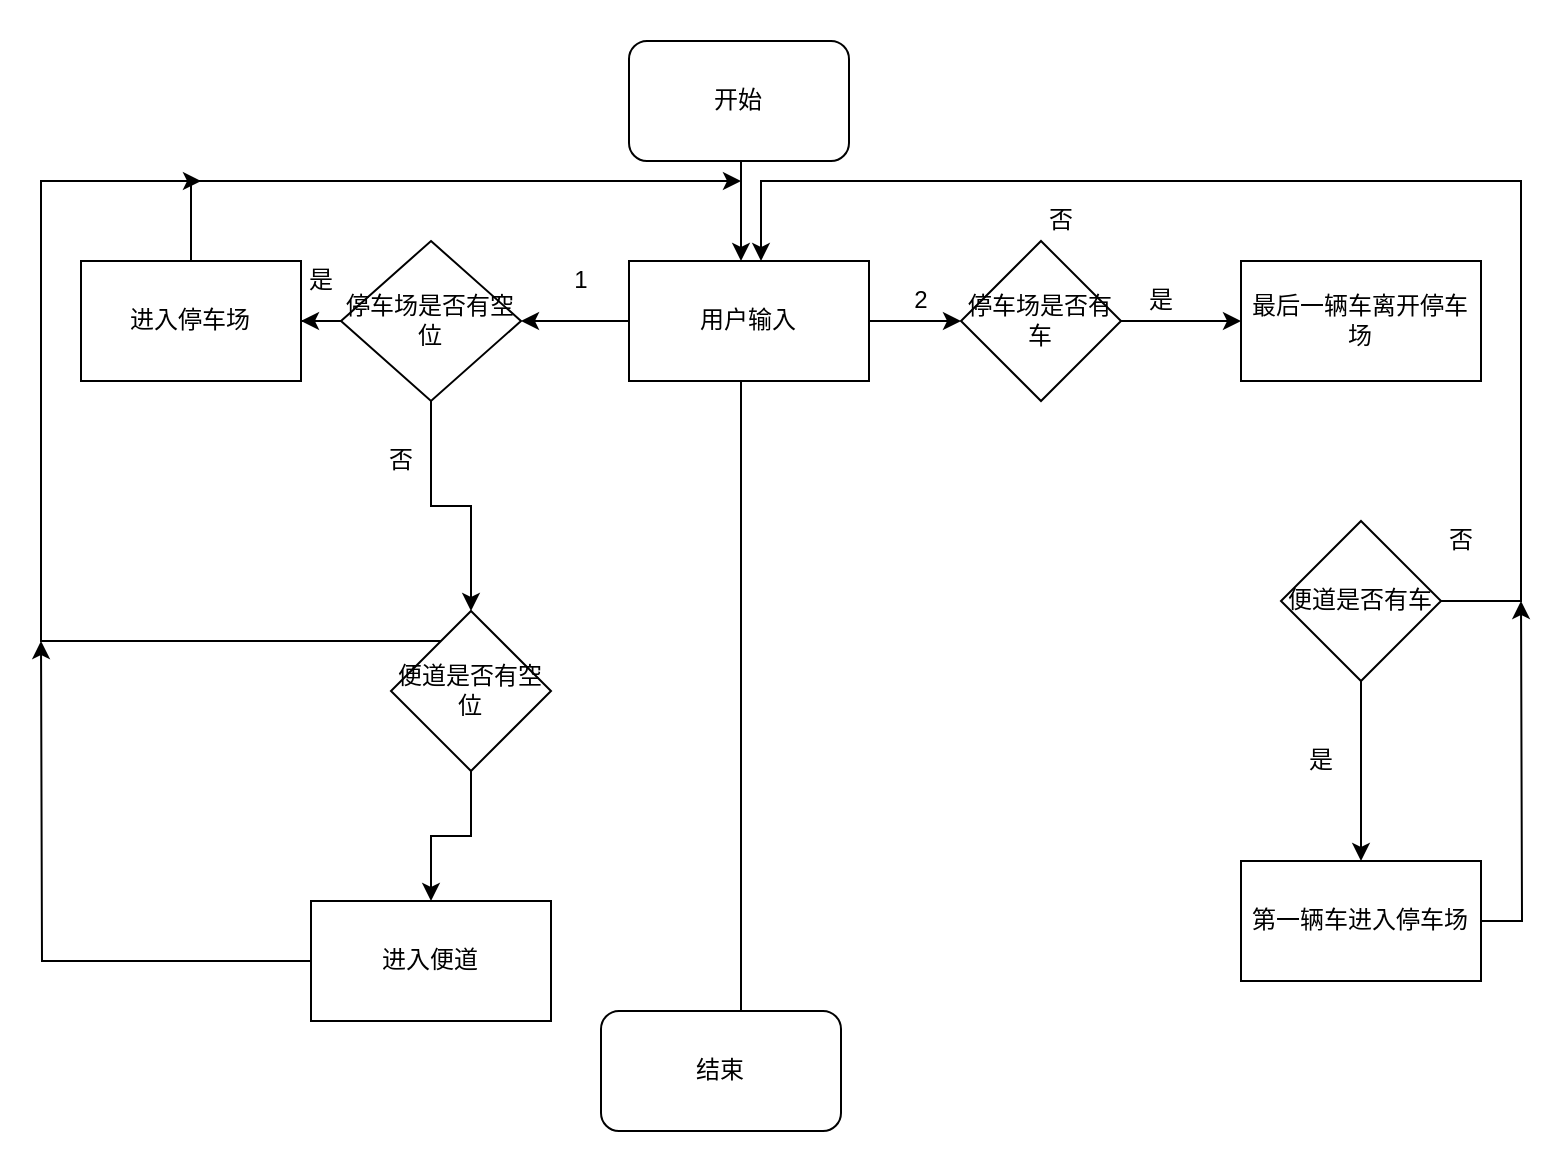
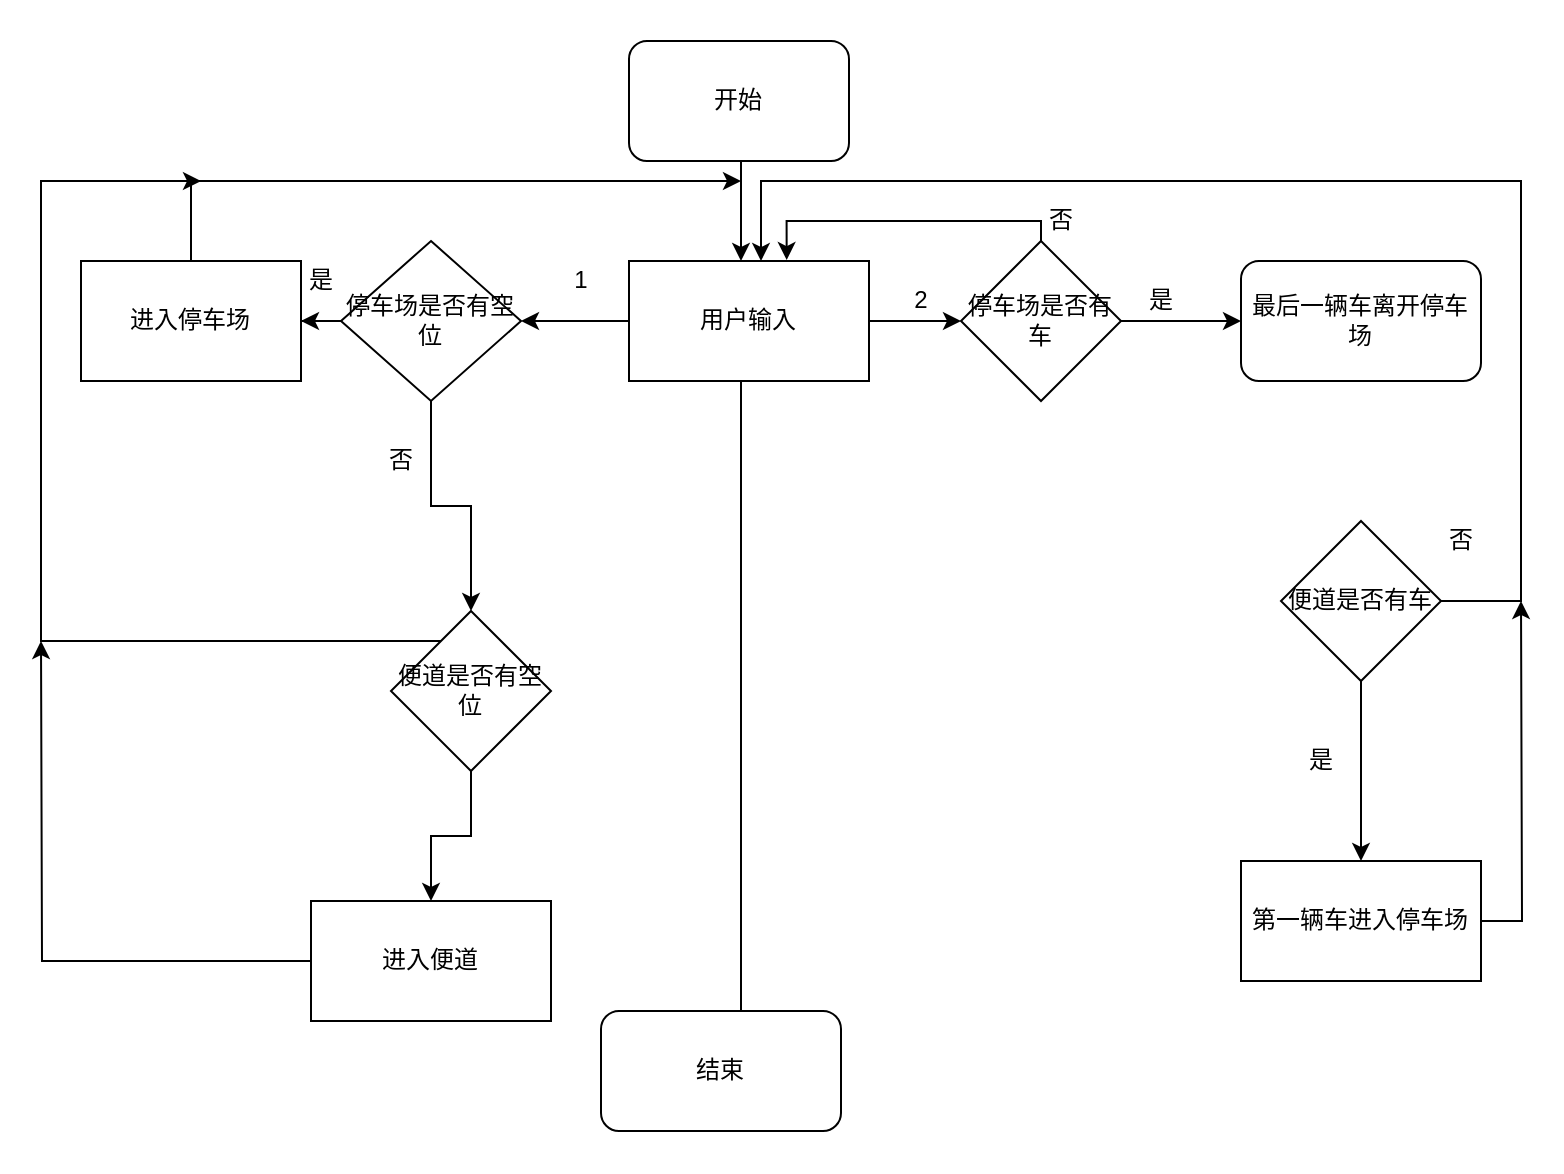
+ <mxCell id="24" style="edgeStyle=orthogonalEdgeStyle;rounded=0;orthogonalLoop=1;jettySize=auto;html=1;entryX=0.657;entryY=-0.008;entryDx=0;entryDy=0;entryPerimeter=0;" edge="1" parent="1" source="25" target="7"><mxGeometry relative="1" as="geometry"><Array as="points"><mxPoint x="520" y="110" /><mxPoint x="393" y="110" /></Array></mxGeometry></mxCell>
- <mxCell id="26" value="最后一辆车离开停车场" style="whiteSpace=wrap;html=1;" vertex="1" parent="1"><mxGeometry x="620" y="130" width="120" height="60" as="geometry" /></mxCell>
+ <mxCell id="26" value="最后一辆车离开停车场" style="whiteSpace=wrap;html=1;rounded=1;" vertex="1" parent="1"><mxGeometry x="620" y="130" width="120" height="60" as="geometry" /></mxCell>
